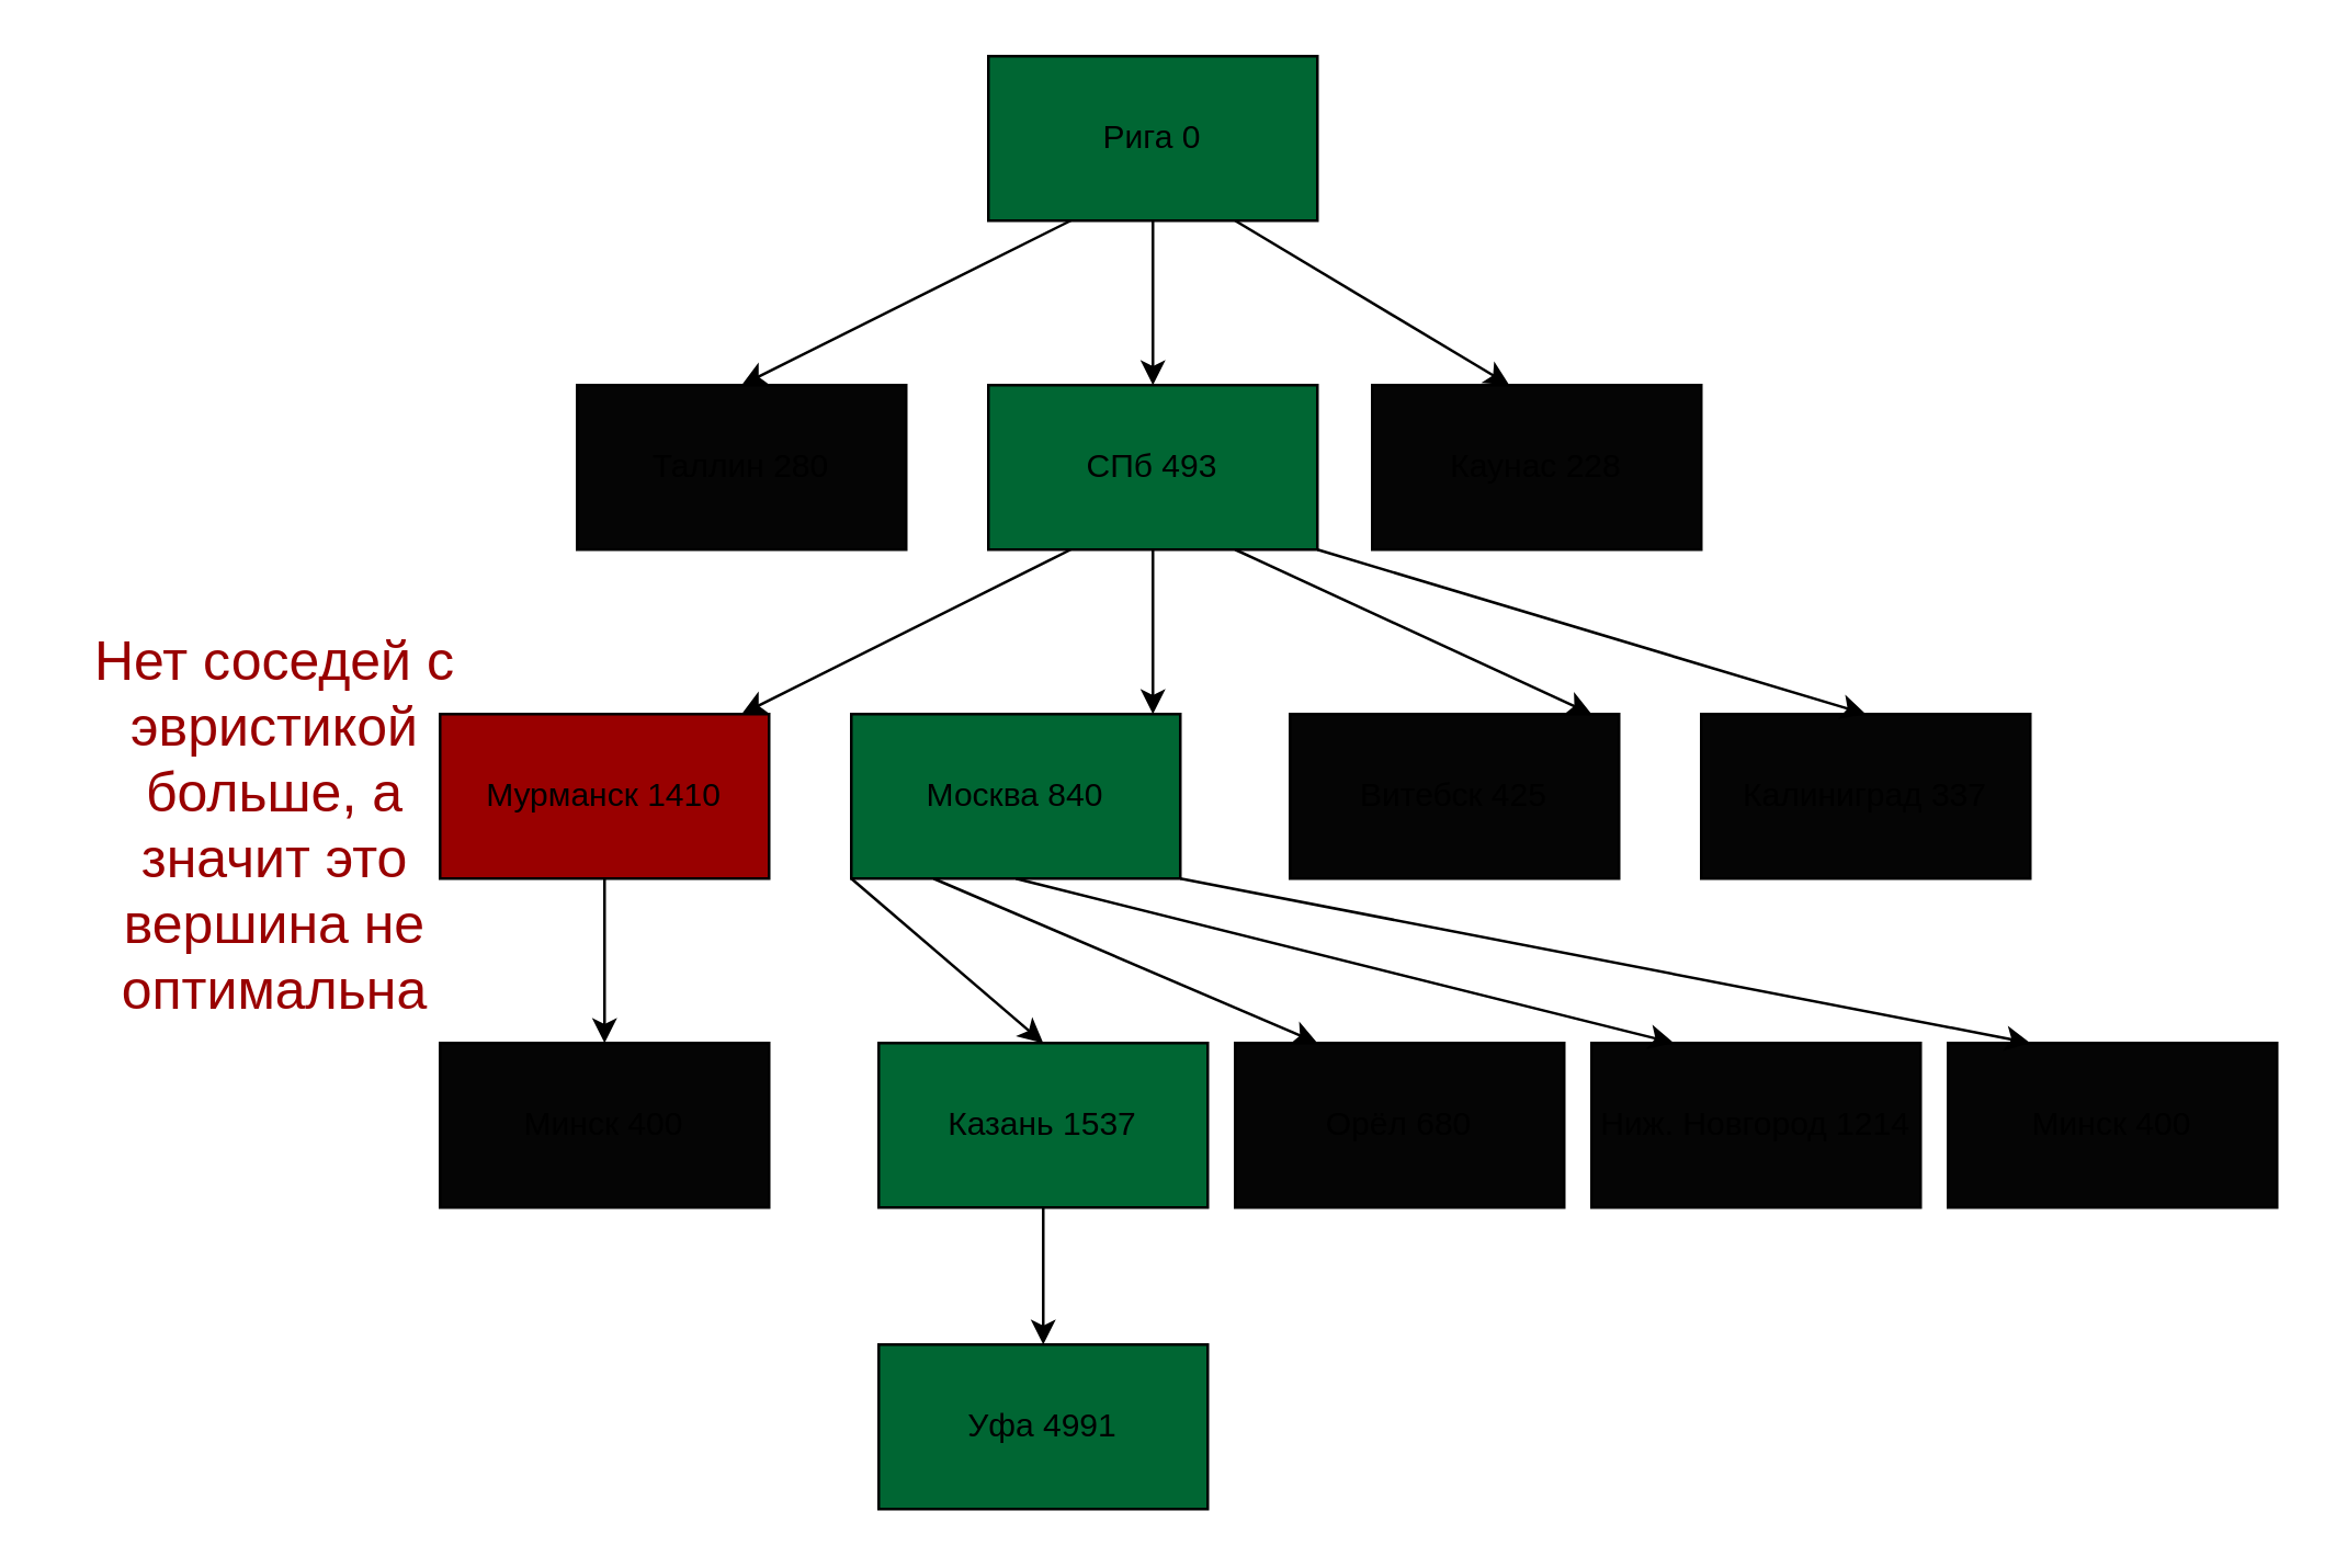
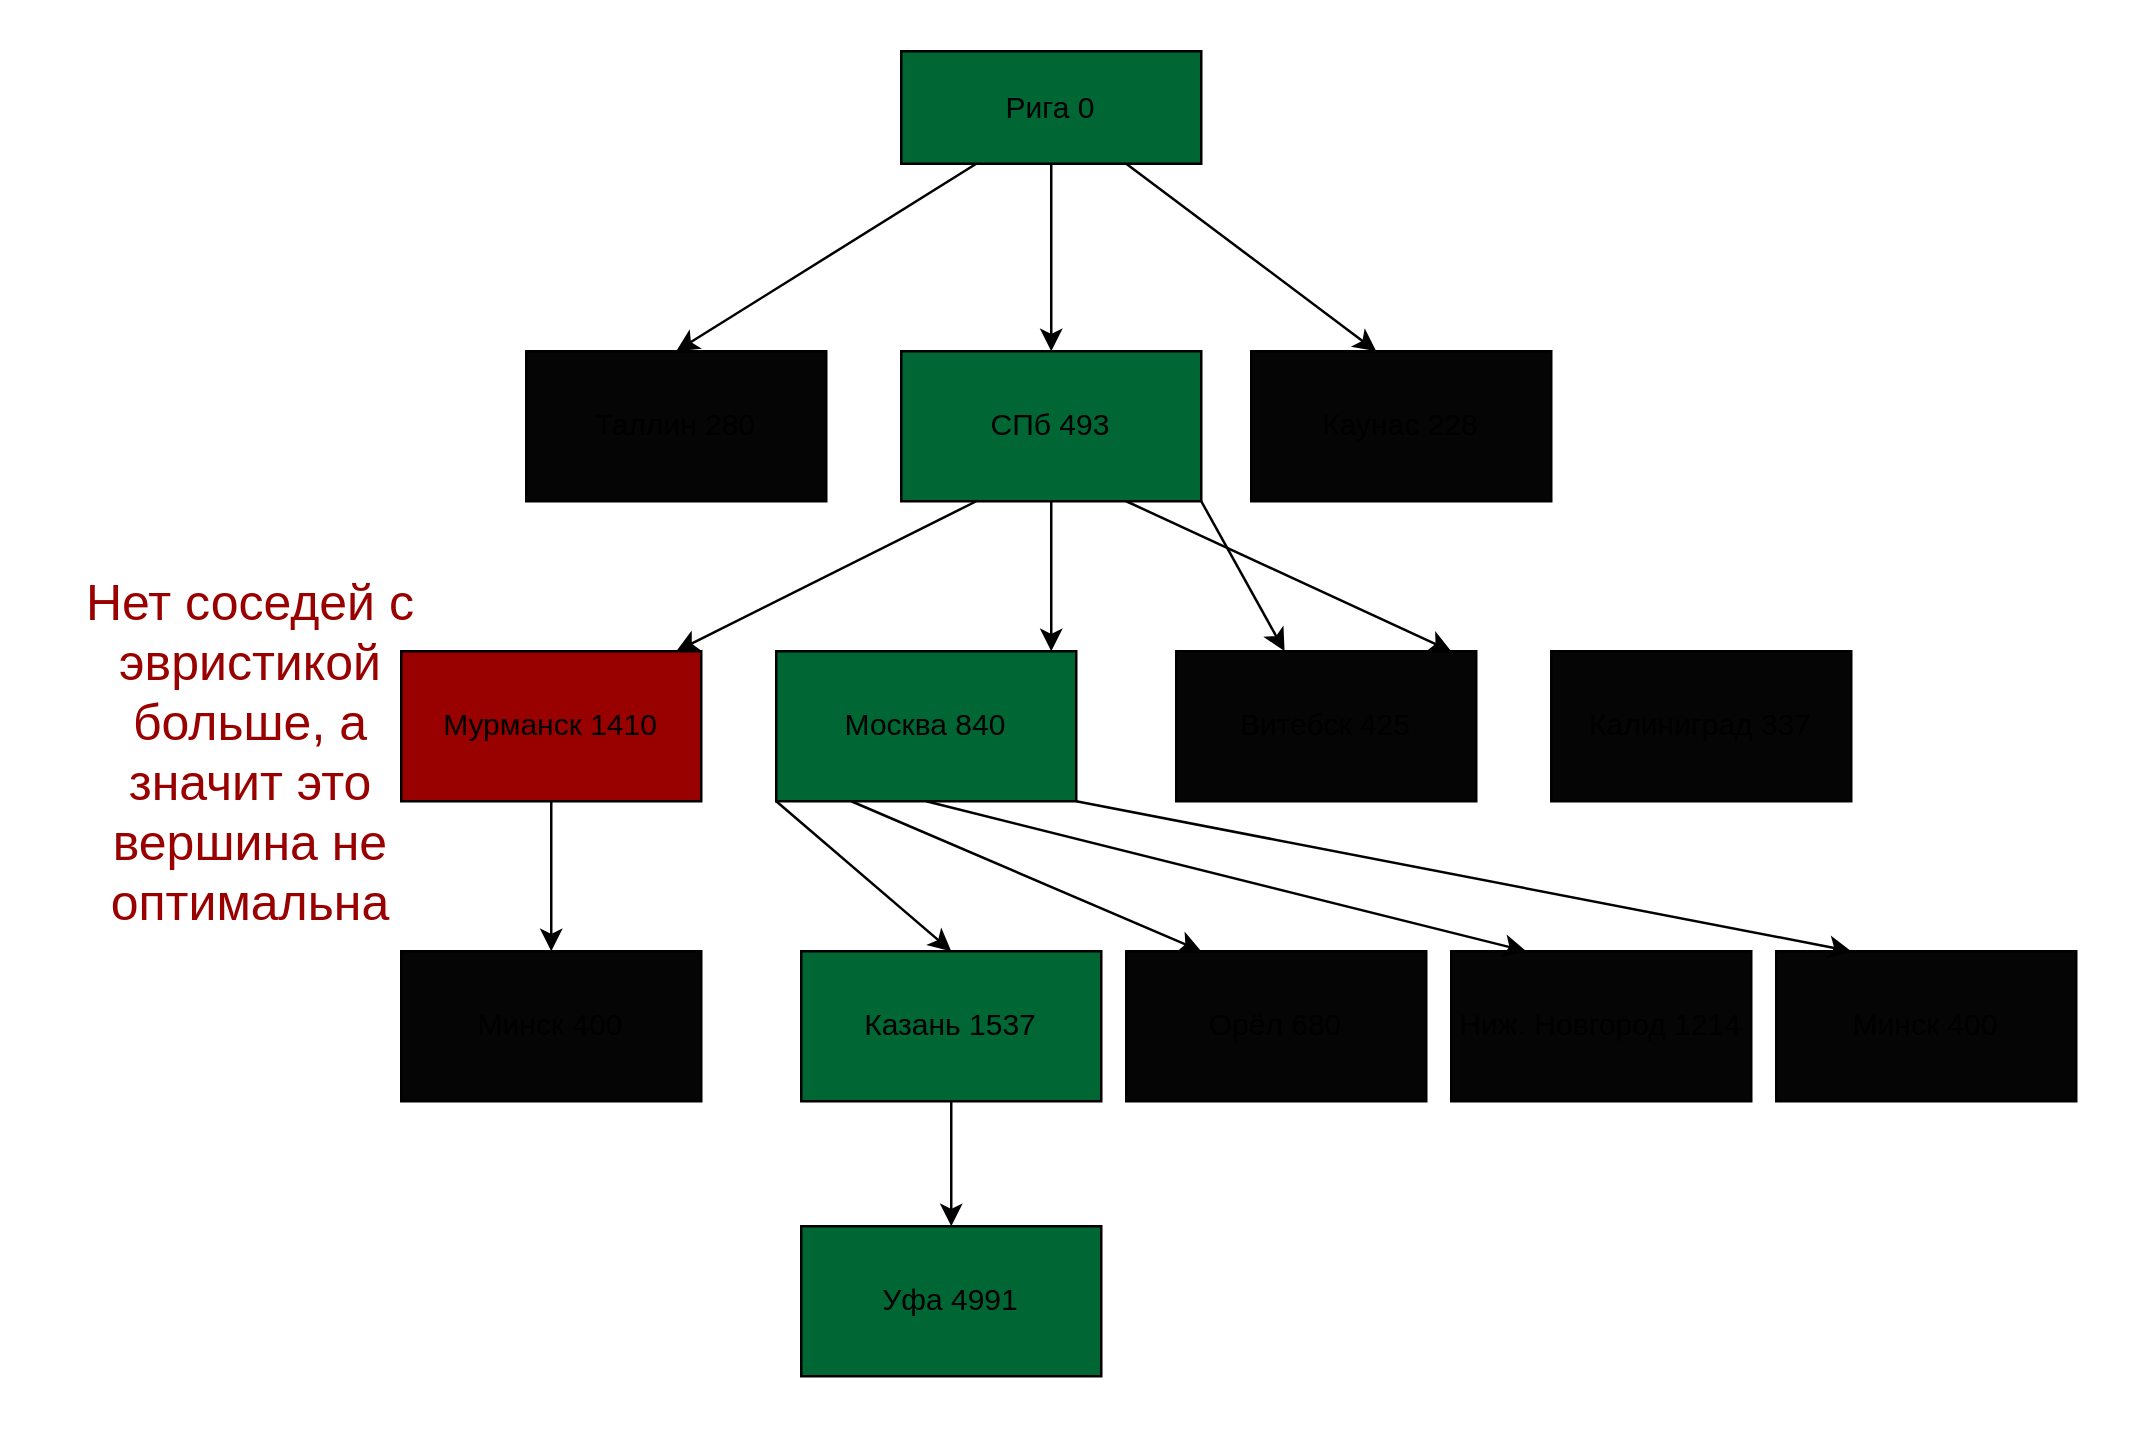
- <mxCell id="2" value="Рига 0" style="rounded=0;whiteSpace=wrap;html=1;fillColor=#006633;" parent="1" vertex="1"><mxGeometry x="360" width="120" height="60" as="geometry" y="20" /></mxCell>
+ <mxCell id="2" value="Рига 0" style="rounded=0;whiteSpace=wrap;html=1;fillColor=#006633;" parent="1" vertex="1"><mxGeometry x="360" y="20" width="120" height="45" as="geometry" /></mxCell>
- <mxCell id="16" value="" style="endArrow=classic;html=1;exitX=1;exitY=1;exitDx=0;exitDy=0;entryX=0.5;entryY=0;entryDx=0;entryDy=0;" parent="1" source="7" target="15" edge="1"><mxGeometry width="50" height="50" relative="1" as="geometry"><mxPoint x="450" y="380" as="sourcePoint" /><mxPoint x="500" y="330" as="targetPoint" /></mxGeometry></mxCell>
+ <mxCell id="16" value="" style="endArrow=classic;html=1;exitX=1;exitY=1;exitDx=0;exitDy=0;" parent="1" source="7" target="14" edge="1"><mxGeometry width="50" height="50" relative="1" as="geometry"><mxPoint x="450" y="380" as="sourcePoint" /><mxPoint x="500" y="330" as="targetPoint" /></mxGeometry></mxCell>
